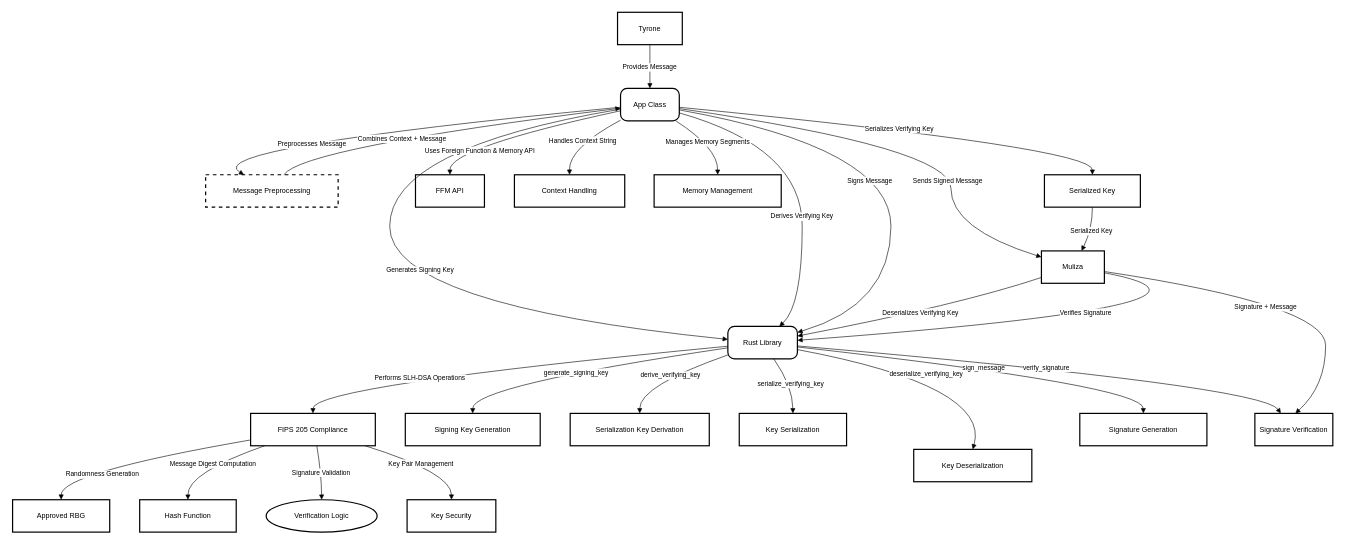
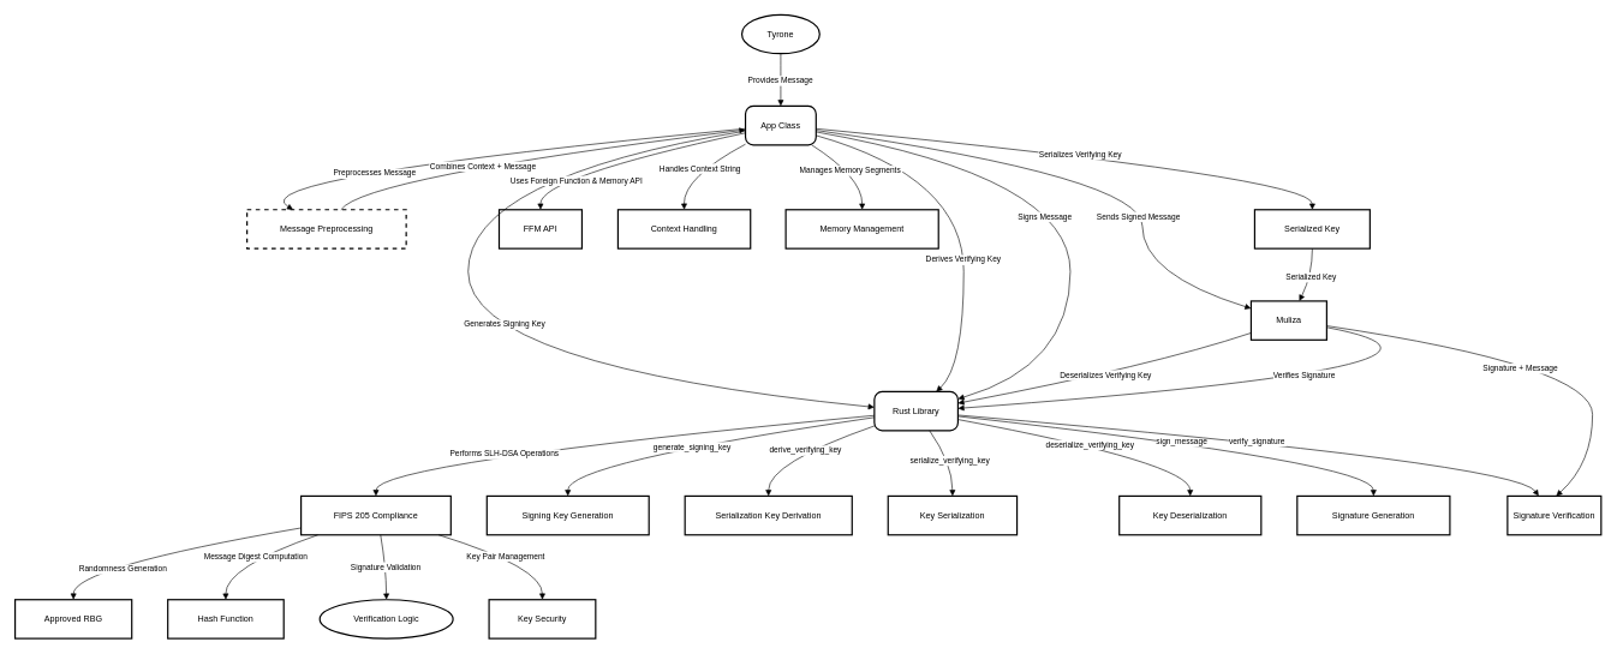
- <mxCell id="2" value="Tyrone" style="whiteSpace=wrap;strokeWidth=2;" parent="1" vertex="1"><mxGeometry x="1029" y="20" width="108" height="54" as="geometry" /></mxCell>
+ <mxCell id="2" value="Tyrone" style="ellipse;whiteSpace=wrap;strokeWidth=2;" parent="1" vertex="1"><mxGeometry x="1029" y="20" width="108" height="54" as="geometry" /></mxCell>
- <mxCell id="15" value="Key Deserialization" style="whiteSpace=wrap;strokeWidth=2;" parent="1" vertex="1"><mxGeometry x="1523" y="749" width="197" height="54" as="geometry" /></mxCell>
+ <mxCell id="15" value="Key Deserialization" style="whiteSpace=wrap;strokeWidth=2;" parent="1" vertex="1"><mxGeometry x="1553" y="689" width="197" height="54" as="geometry" /></mxCell>
